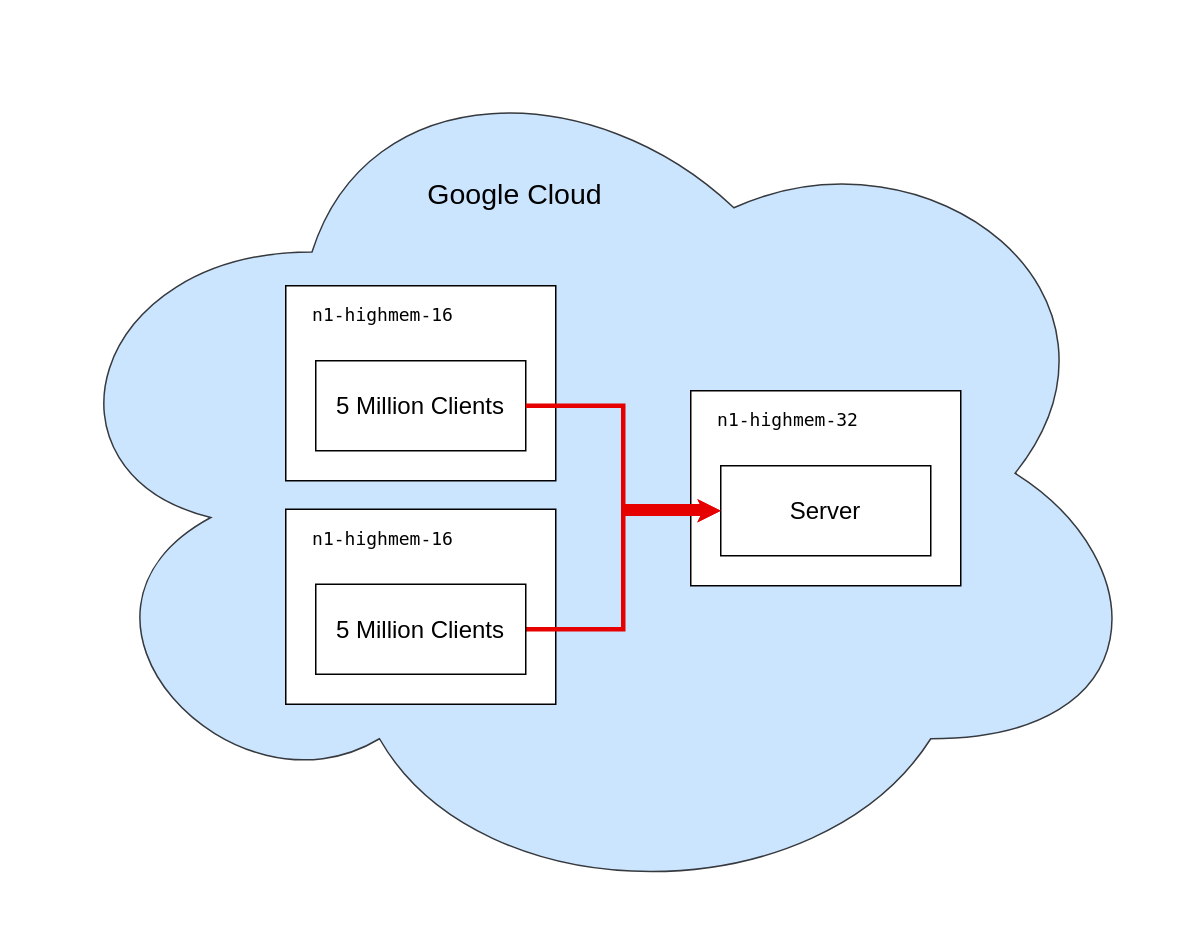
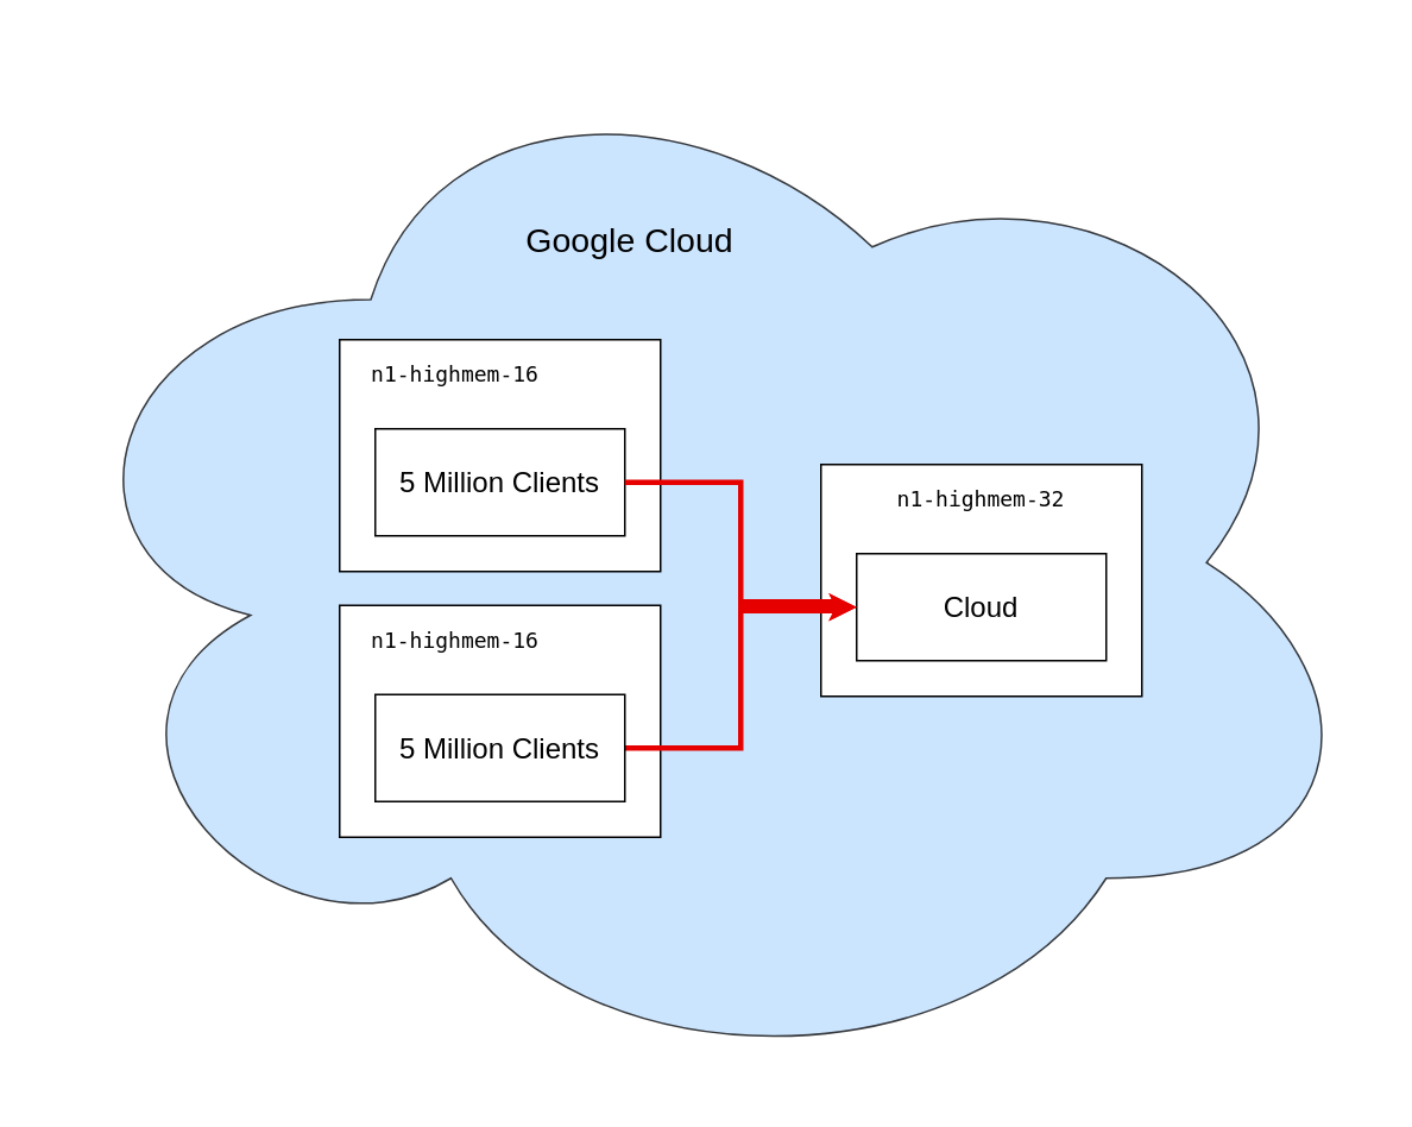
- <mxCell id="10" value="&lt;font style=&quot;font-size: 19px&quot;&gt;Google Cloud&lt;/font&gt;" style="text;html=1;strokeColor=none;fillColor=none;align=center;verticalAlign=middle;whiteSpace=wrap;rounded=0;strokeWidth=2;" parent="1" vertex="1"><mxGeometry x="243" y="95" width="200" height="70" as="geometry" /></mxCell>
+ <mxCell id="10" value="&lt;font style=&quot;font-size: 19px&quot;&gt;Google Cloud&lt;/font&gt;" style="text;html=1;strokeColor=none;fillColor=none;align=center;verticalAlign=middle;whiteSpace=wrap;rounded=0;strokeWidth=2;" parent="1" vertex="1"><mxGeometry x="253" y="100" width="200" height="70" as="geometry" /></mxCell>
- <mxCell id="8" value="&lt;pre&gt;n1-highmem-32&lt;/pre&gt;" style="text;html=1;strokeColor=none;fillColor=none;align=center;verticalAlign=middle;whiteSpace=wrap;rounded=0;" parent="1" vertex="1"><mxGeometry x="470" y="270" width="110" height="20" as="geometry" /></mxCell>
+ <mxCell id="8" value="&lt;pre&gt;n1-highmem-32&lt;/pre&gt;" style="text;html=1;strokeColor=none;fillColor=none;align=center;verticalAlign=middle;whiteSpace=wrap;rounded=0;" parent="1" vertex="1"><mxGeometry x="495" y="270" width="110" height="20" as="geometry" /></mxCell>
- <mxCell id="7" value="&lt;font style=&quot;font-size: 16px&quot;&gt;Server&lt;/font&gt;" style="rounded=0;whiteSpace=wrap;html=1;" parent="1" vertex="1"><mxGeometry x="480" y="310" width="140" height="60" as="geometry" /></mxCell>
+ <mxCell id="7" value="&lt;font style=&quot;font-size: 16px&quot;&gt;Cloud&lt;/font&gt;" style="rounded=0;whiteSpace=wrap;html=1;" parent="1" vertex="1"><mxGeometry x="480" y="310" width="140" height="60" as="geometry" /></mxCell>
